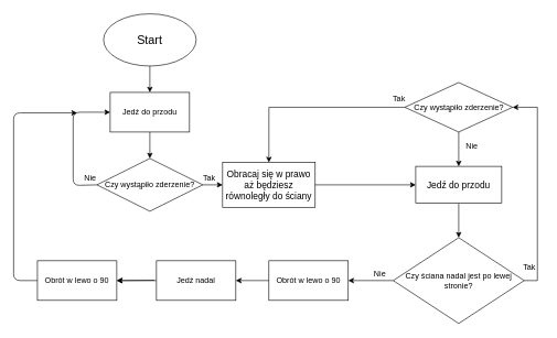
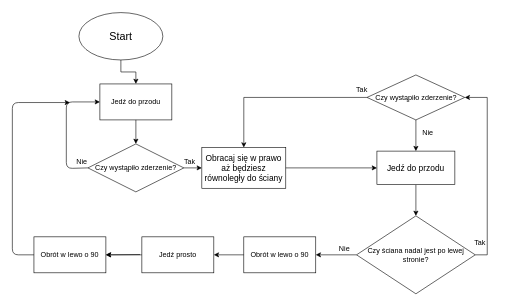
- <mxCell id="3" value="&lt;span style=&quot;font-size: 18px&quot;&gt;Start&lt;/span&gt;&lt;br&gt;" style="ellipse;whiteSpace=wrap;html=1;" parent="1" vertex="1"><mxGeometry x="156" y="20.5" width="140" height="79" as="geometry" /></mxCell>
+ <mxCell id="3" value="&lt;span style=&quot;font-size: 18px&quot;&gt;Start&lt;/span&gt;&lt;br&gt;" style="ellipse;whiteSpace=wrap;html=1;" parent="1" vertex="1"><mxGeometry x="131" y="20.5" width="140" height="79" as="geometry" /></mxCell>
- <mxCell id="19" value="Jedź nadal" style="rounded=0;whiteSpace=wrap;html=1;" parent="1" vertex="1"><mxGeometry x="236" y="394.5" width="120" height="60" as="geometry" /></mxCell>
+ <mxCell id="19" value="Jedź prosto" style="rounded=0;whiteSpace=wrap;html=1;" parent="1" vertex="1"><mxGeometry x="236" y="394.5" width="120" height="60" as="geometry" /></mxCell>
